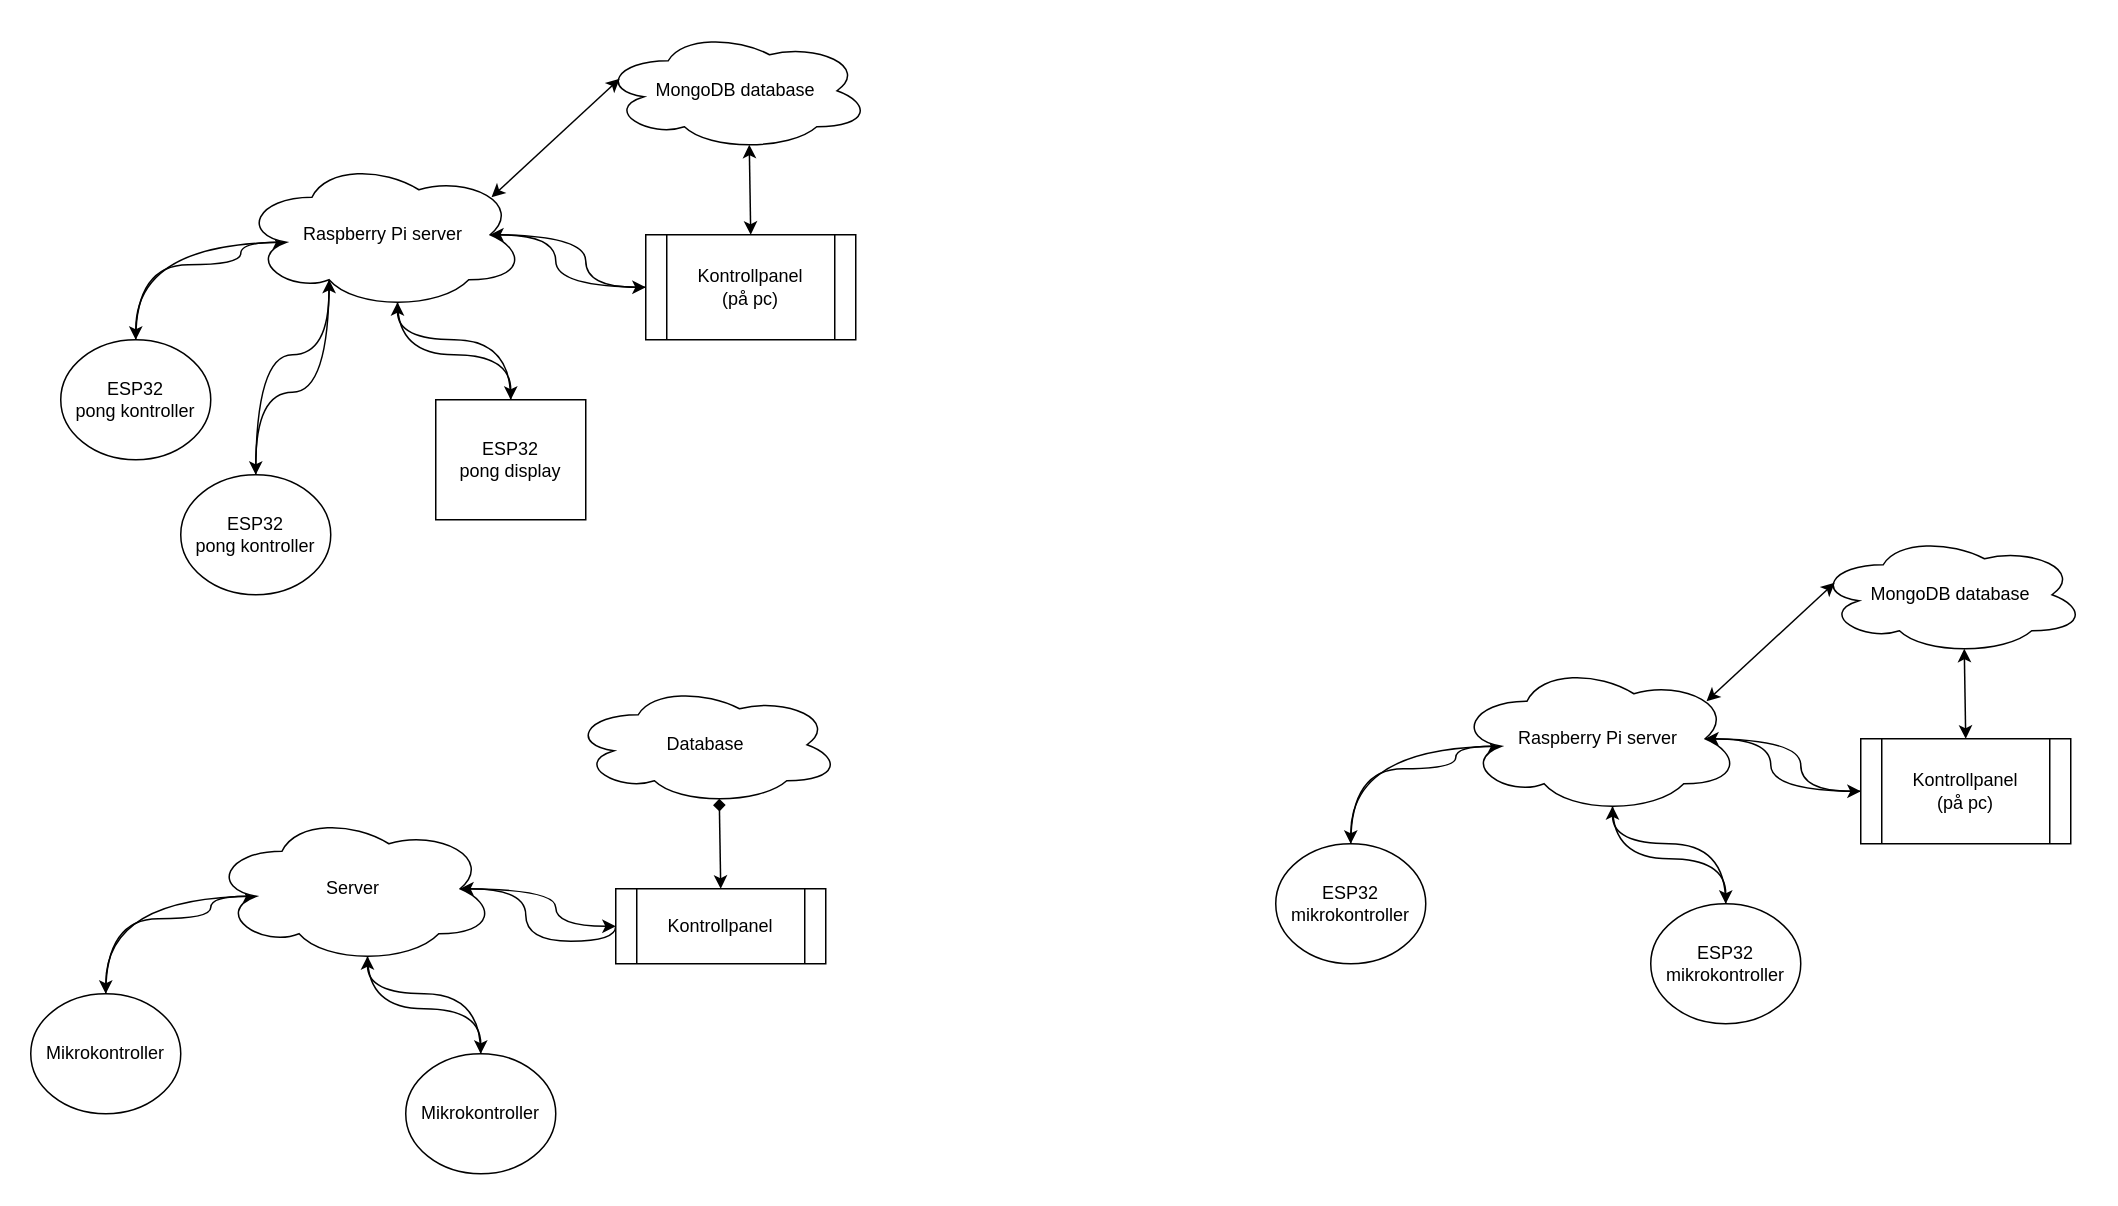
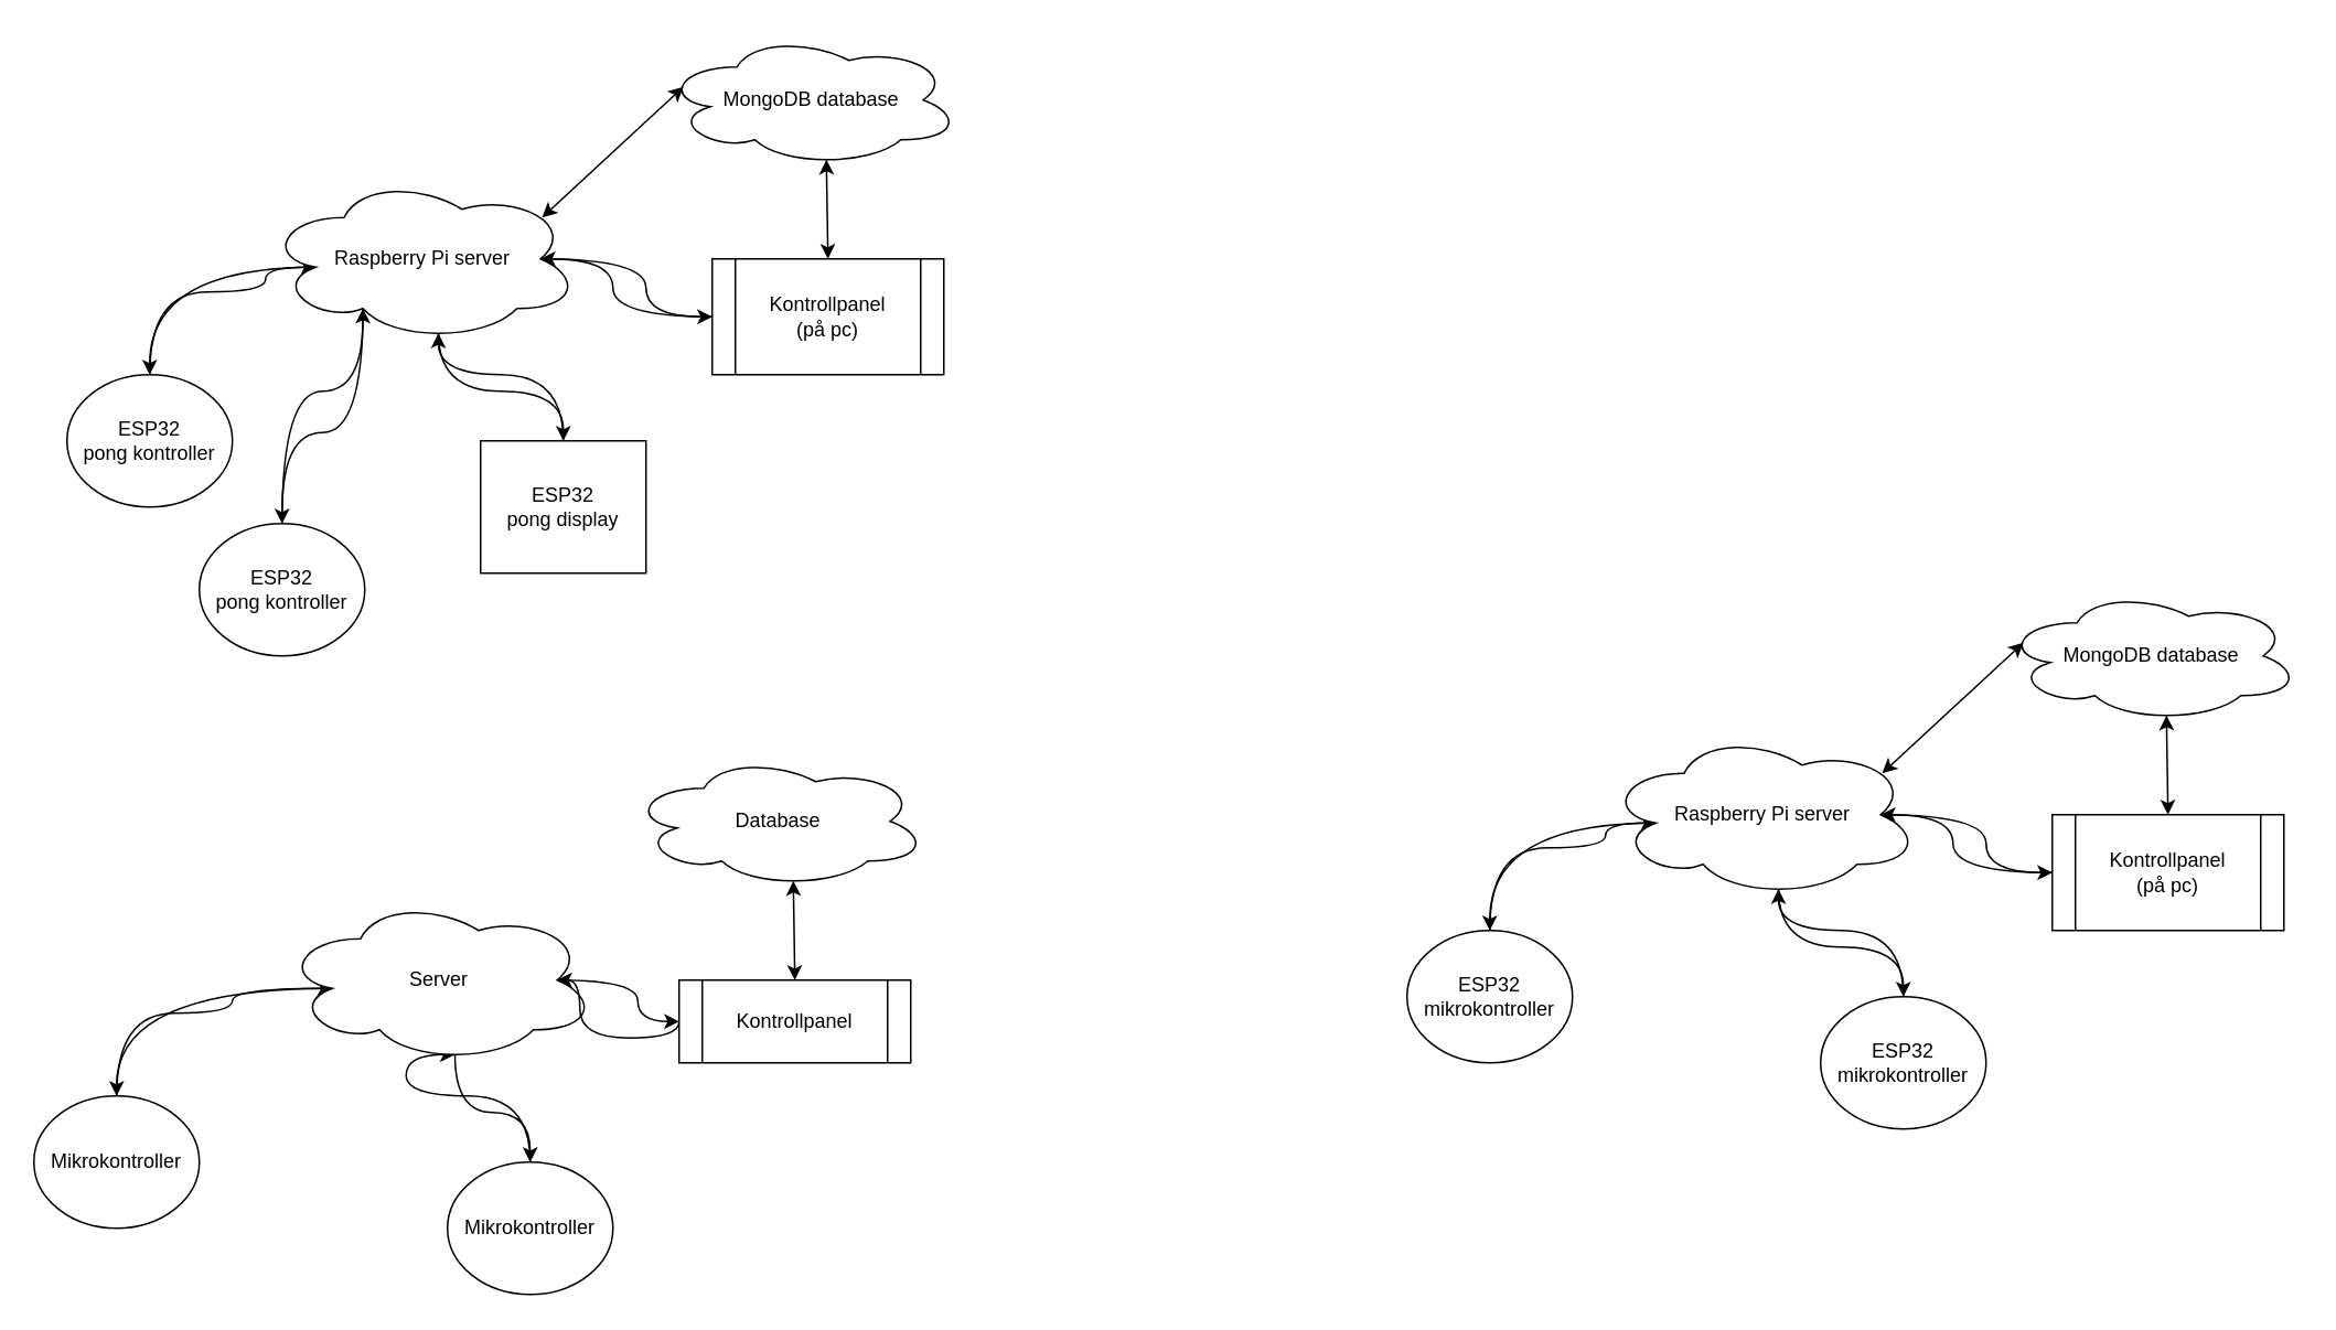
- <mxCell id="29" value="" style="endArrow=diamond;startArrow=classic;html=1;exitX=0.5;exitY=0;exitDx=0;exitDy=0;entryX=0.55;entryY=0.95;entryDx=0;entryDy=0;entryPerimeter=0;" edge="1" parent="1" source="27" target="28"><mxGeometry width="50" height="50" relative="1" as="geometry"><mxPoint x="450" y="702" as="sourcePoint" /><mxPoint x="500" y="652" as="targetPoint" /></mxGeometry></mxCell>
+ <mxCell id="29" value="" style="endArrow=classic;startArrow=classic;html=1;exitX=0.5;exitY=0;exitDx=0;exitDy=0;entryX=0.55;entryY=0.95;entryDx=0;entryDy=0;entryPerimeter=0;" edge="1" parent="1" source="27" target="28"><mxGeometry width="50" height="50" relative="1" as="geometry"><mxPoint x="450" y="702" as="sourcePoint" /><mxPoint x="500" y="652" as="targetPoint" /></mxGeometry></mxCell>
- <mxCell id="25" value="Server" style="ellipse;shape=cloud;whiteSpace=wrap;html=1;" vertex="1" parent="1"><mxGeometry x="140" y="542" width="190" height="100" as="geometry" /></mxCell>
+ <mxCell id="25" value="Server" style="ellipse;shape=cloud;whiteSpace=wrap;html=1;" vertex="1" parent="1"><mxGeometry x="170" y="542" width="190" height="100" as="geometry" /></mxCell>
